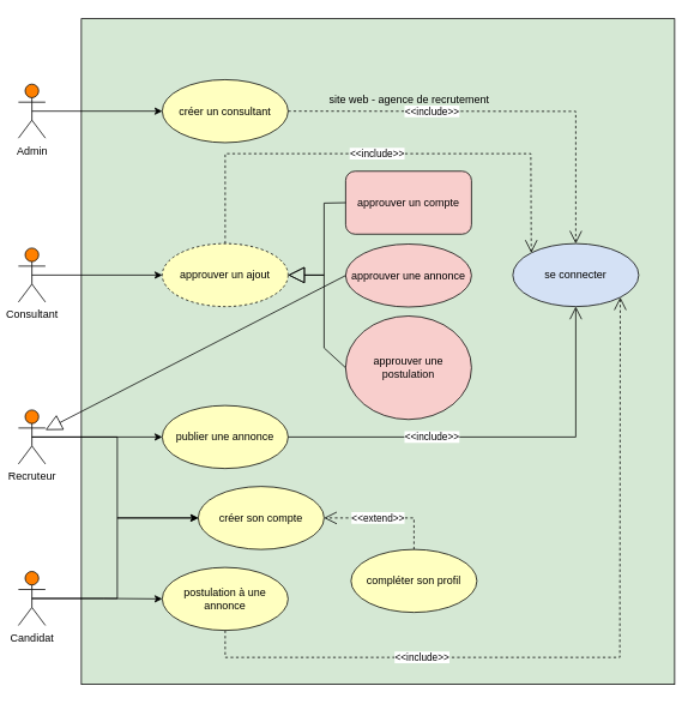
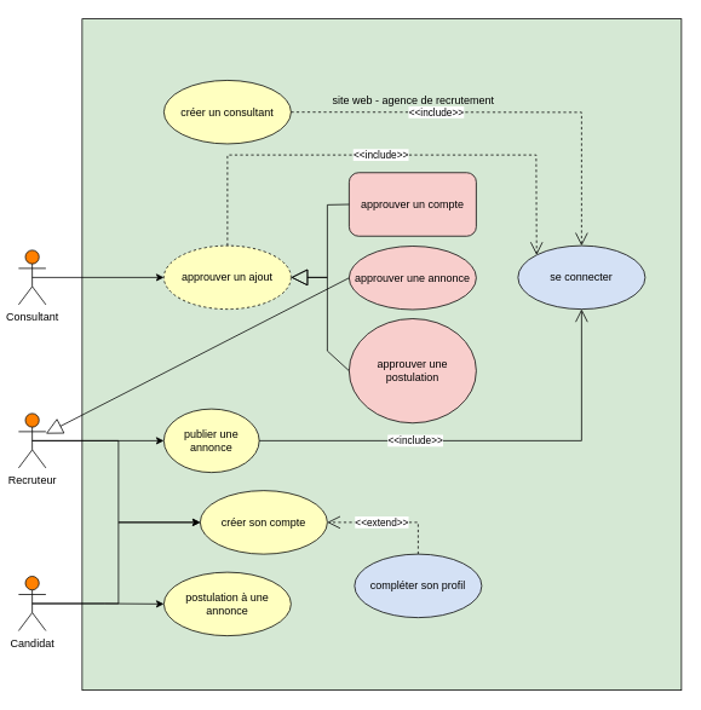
- <mxCell id="4" value="Admin" style="shape=umlActor;verticalLabelPosition=bottom;verticalAlign=top;html=1;outlineConnect=0;fillColor=#FF8000;" parent="1" vertex="1"><mxGeometry x="20" y="92.75" width="30" height="60" as="geometry" /></mxCell>
- <mxCell id="3" style="edgeStyle=orthogonalEdgeStyle;rounded=0;orthogonalLoop=1;jettySize=auto;html=1;exitX=0.5;exitY=0.5;exitDx=0;exitDy=0;exitPerimeter=0;" parent="1" source="4" target="16" edge="1"><mxGeometry relative="1" as="geometry" /></mxCell>
- <mxCell id="18" value="publier une annonce" style="ellipse;whiteSpace=wrap;html=1;fillColor=#FFFFC0;" parent="1" vertex="1"><mxGeometry x="180" y="450" width="140" height="70" as="geometry" /></mxCell>
+ <mxCell id="18" value="publier une annonce" style="ellipse;whiteSpace=wrap;html=1;fillColor=#FFFFC0;" parent="1" vertex="1"><mxGeometry x="180" y="450" width="105" height="70" as="geometry" /></mxCell>
- <mxCell id="17" value="compléter son profil" style="ellipse;whiteSpace=wrap;html=1;fillColor=#FFFFC0;" parent="1" vertex="1"><mxGeometry x="390" y="610" width="140" height="70" as="geometry" /></mxCell>
+ <mxCell id="17" value="compléter son profil" style="ellipse;whiteSpace=wrap;html=1;fillColor=#d4e1f5;" parent="1" vertex="1"><mxGeometry x="390" y="610" width="140" height="70" as="geometry" /></mxCell>
- <mxCell id="26" value="&amp;lt;&amp;lt;include&amp;gt;&amp;gt;" style="endArrow=open;endSize=12;dashed=1;html=1;rounded=0;entryX=1;entryY=1;entryDx=0;entryDy=0;exitX=0.5;exitY=1;exitDx=0;exitDy=0;" parent="1" source="19" target="15" edge="1"><mxGeometry x="-0.425" width="160" relative="1" as="geometry"><mxPoint x="330" y="495" as="sourcePoint" /><mxPoint x="600.503" y="339.749" as="targetPoint" /><Array as="points"><mxPoint x="250" y="730" /><mxPoint x="689" y="730" /></Array><mxPoint x="-1" as="offset" /></mxGeometry></mxCell>
